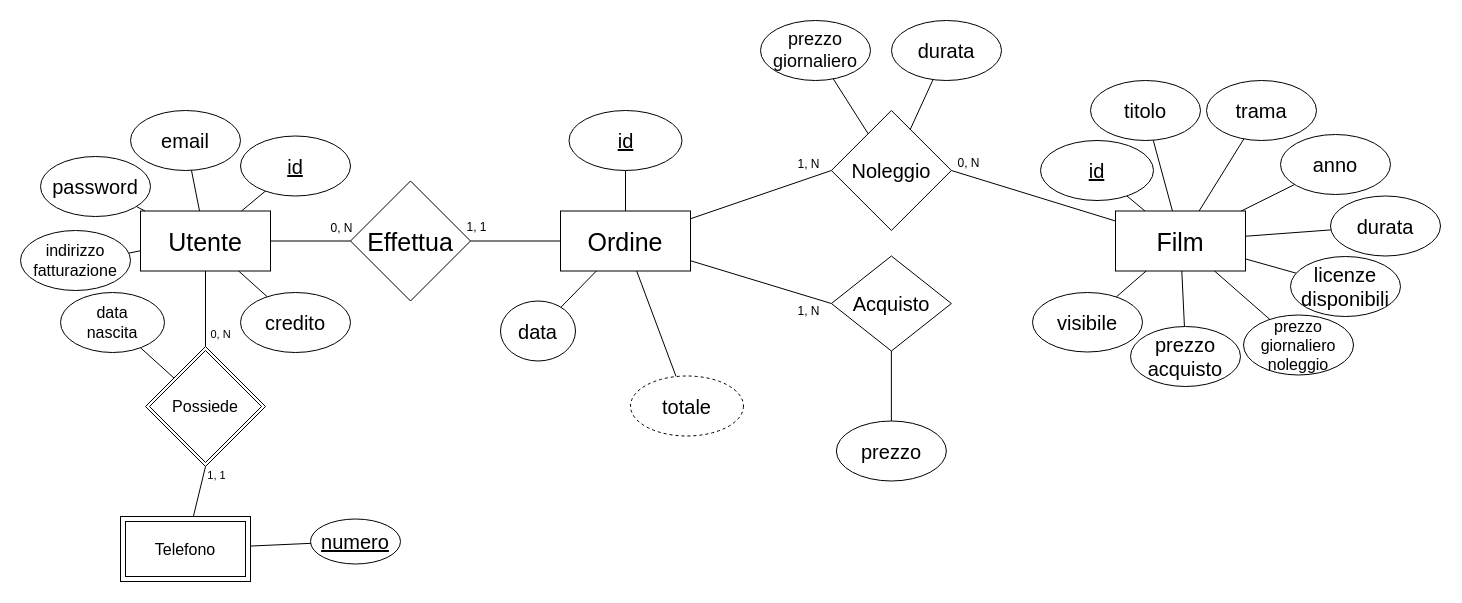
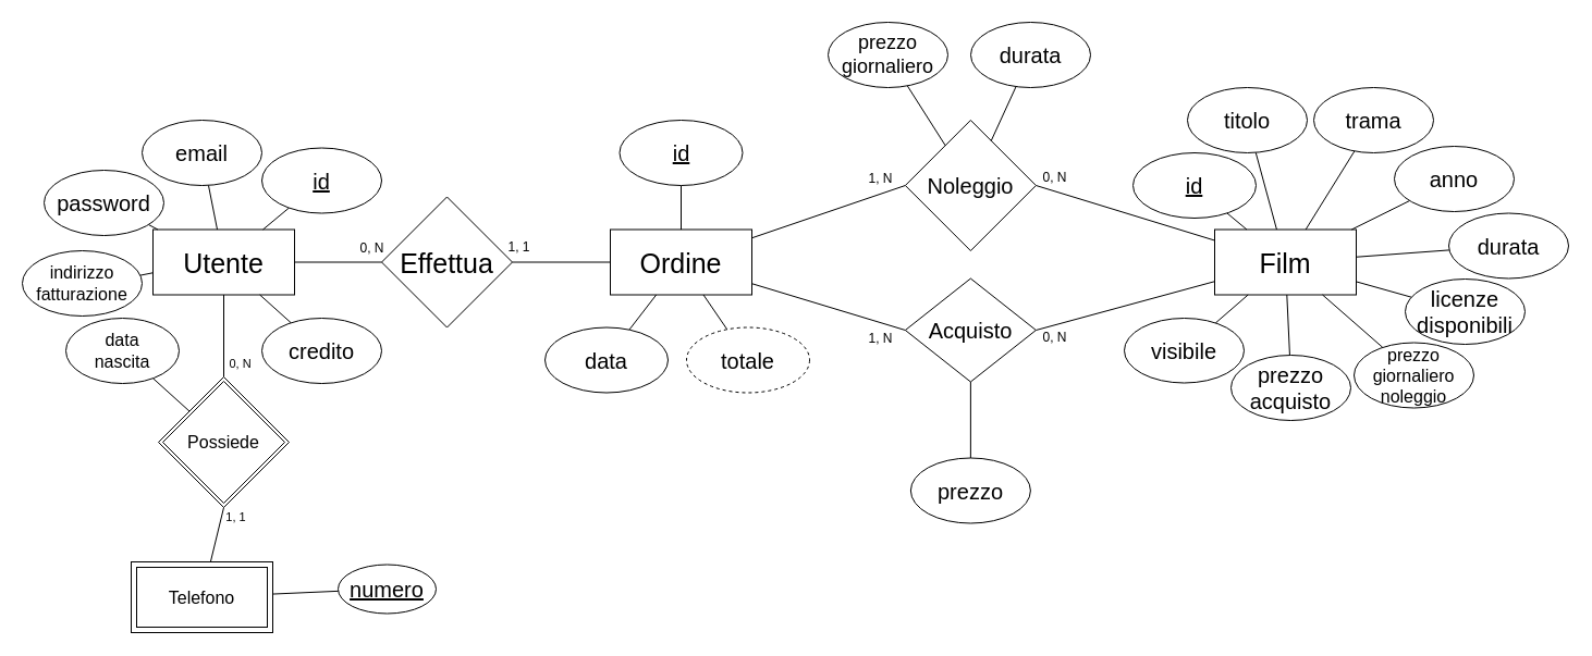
+ <mxCell id="39" style="edgeStyle=none;rounded=0;orthogonalLoop=1;jettySize=auto;html=1;strokeColor=default;align=center;verticalAlign=middle;fontFamily=Helvetica;fontSize=12;fontColor=default;labelBackgroundColor=none;endArrow=none;endFill=0;exitX=1;exitY=0.5;exitDx=0;exitDy=0;" parent="1" source="41" target="10" edge="1"><mxGeometry relative="1" as="geometry" /></mxCell>
+ <mxCell id="40" value="0, N" style="edgeLabel;html=1;align=center;verticalAlign=middle;resizable=0;points=[];dashed=0;strokeColor=default;fontFamily=Helvetica;fontSize=12;fontColor=default;labelBackgroundColor=none;fillColor=default;" parent="39" vertex="1" connectable="0"><mxGeometry x="-0.774" y="-1" relative="1" as="geometry"><mxPoint x="-2" y="11" as="offset" /></mxGeometry></mxCell>
- <mxCell id="51" value="&lt;span style=&quot;font-size: 20px;&quot;&gt;data&lt;/span&gt;" style="ellipse;whiteSpace=wrap;html=1;align=center;dashed=0;strokeColor=default;verticalAlign=middle;fontFamily=Helvetica;fontSize=12;fontColor=default;fillColor=default;" parent="1" vertex="1"><mxGeometry x="500" y="300.5" width="75" height="60" as="geometry" /></mxCell>
+ <mxCell id="51" value="&lt;span style=&quot;font-size: 20px;&quot;&gt;data&lt;/span&gt;" style="ellipse;whiteSpace=wrap;html=1;align=center;dashed=0;strokeColor=default;verticalAlign=middle;fontFamily=Helvetica;fontSize=12;fontColor=default;fillColor=default;" parent="1" vertex="1"><mxGeometry x="500" y="300.5" width="113" height="60" as="geometry" /></mxCell>
- <mxCell id="53" value="&lt;span style=&quot;font-size: 20px;&quot;&gt;totale&lt;/span&gt;" style="ellipse;whiteSpace=wrap;html=1;align=center;dashed=1;strokeColor=default;verticalAlign=middle;fontFamily=Helvetica;fontSize=12;fontColor=default;fillColor=default;" parent="1" vertex="1"><mxGeometry x="630" y="375.5" width="113" height="60" as="geometry" /></mxCell>
+ <mxCell id="53" value="&lt;span style=&quot;font-size: 20px;&quot;&gt;totale&lt;/span&gt;" style="ellipse;whiteSpace=wrap;html=1;align=center;dashed=1;strokeColor=default;verticalAlign=middle;fontFamily=Helvetica;fontSize=12;fontColor=default;fillColor=default;" parent="1" vertex="1"><mxGeometry x="630" y="300.5" width="113" height="60" as="geometry" /></mxCell>
